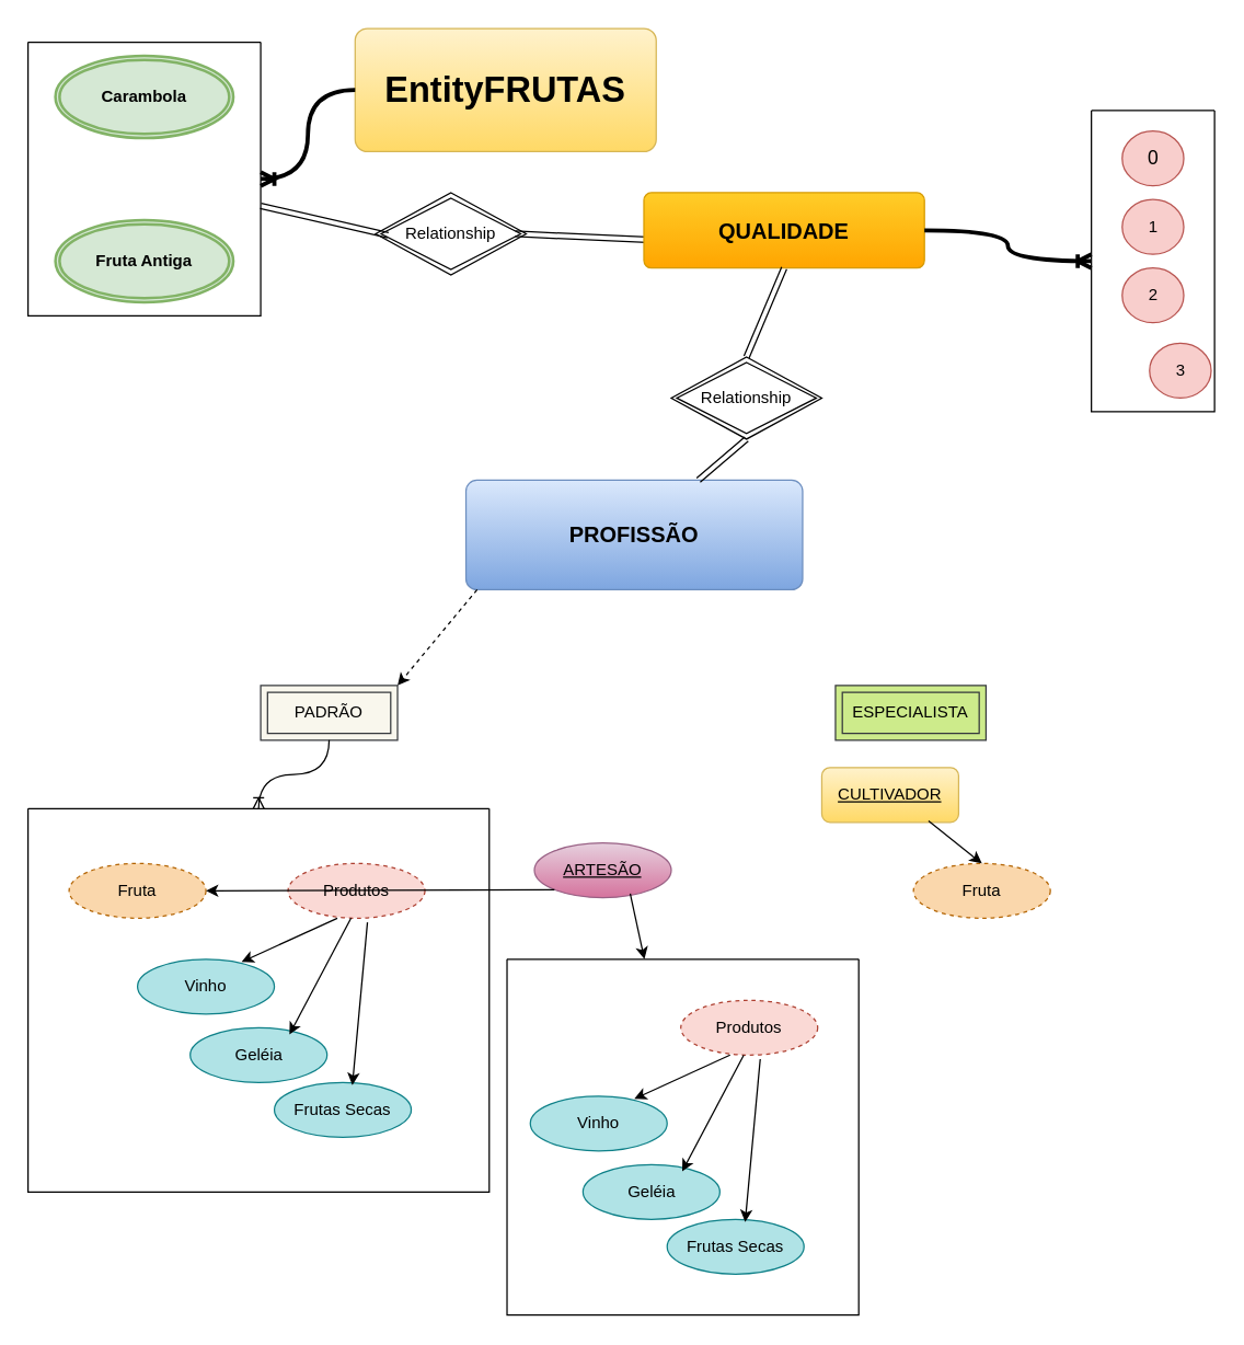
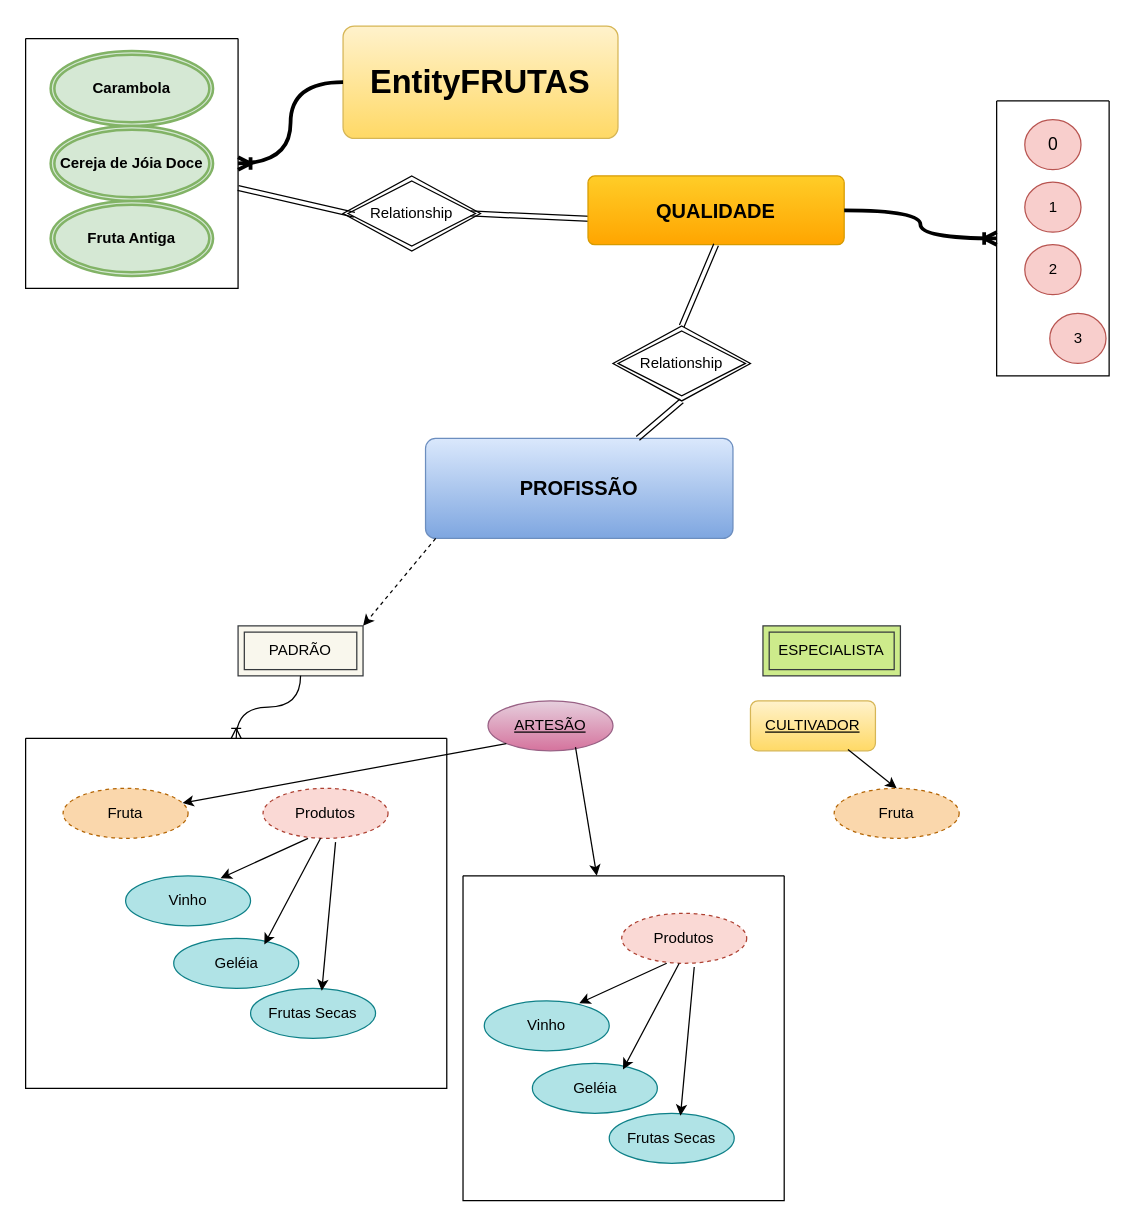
- <mxCell id="6" value="&lt;font style=&quot;font-size: 26px;&quot;&gt;&lt;b&gt;EntityFRUTAS&lt;/b&gt;&lt;/font&gt;" style="rounded=1;arcSize=10;whiteSpace=wrap;html=1;align=center;fillColor=#fff2cc;strokeColor=#d6b656;gradientColor=#ffd966;" vertex="1" parent="1"><mxGeometry x="259" y="20" width="220" height="90" as="geometry" /></mxCell>
+ <mxCell id="6" value="&lt;font style=&quot;font-size: 26px;&quot;&gt;&lt;b&gt;EntityFRUTAS&lt;/b&gt;&lt;/font&gt;" style="rounded=1;arcSize=10;whiteSpace=wrap;html=1;align=center;fillColor=#fff2cc;strokeColor=#d6b656;gradientColor=#ffd966;" vertex="1" parent="1"><mxGeometry x="274" y="20" width="220" height="90" as="geometry" /></mxCell>
+ <mxCell id="4" value="Cereja de Jóia Doce" style="ellipse;shape=doubleEllipse;margin=3;whiteSpace=wrap;html=1;align=center;fontStyle=1;fillColor=#d5e8d4;strokeColor=#82b366;strokeWidth=2;" vertex="1" parent="2"><mxGeometry x="20" y="70" width="130" height="60" as="geometry" /></mxCell>
- <mxCell id="36" value="ARTESÃO" style="ellipse;whiteSpace=wrap;html=1;align=center;fontStyle=4;fillColor=#e6d0de;gradientColor=#d5739d;strokeColor=#996185;" vertex="1" parent="1"><mxGeometry x="390" y="615" width="100" height="40" as="geometry" /></mxCell>
+ <mxCell id="36" value="ARTESÃO" style="ellipse;whiteSpace=wrap;html=1;align=center;fontStyle=4;fillColor=#e6d0de;gradientColor=#d5739d;strokeColor=#996185;" vertex="1" parent="1"><mxGeometry x="390" y="560" width="100" height="40" as="geometry" /></mxCell>
